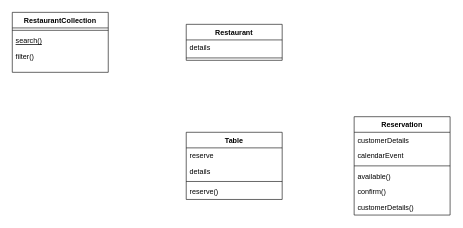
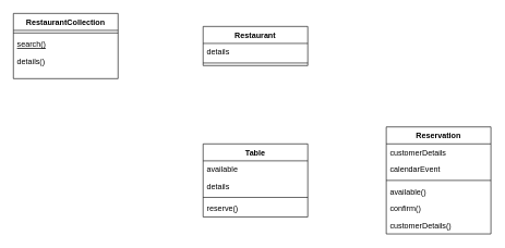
- <mxCell id="5" value="filter()" style="text;align=left;verticalAlign=top;spacingLeft=4;spacingRight=4;overflow=hidden;rotatable=0;points=[[0,0.5],[1,0.5]];portConstraint=eastwest;" parent="2" vertex="1"><mxGeometry y="60" width="160" height="26" as="geometry" /></mxCell>
+ <mxCell id="5" value="details()" style="text;align=left;verticalAlign=top;spacingLeft=4;spacingRight=4;overflow=hidden;rotatable=0;points=[[0,0.5],[1,0.5]];portConstraint=eastwest;" parent="2" vertex="1"><mxGeometry y="60" width="160" height="26" as="geometry" /></mxCell>
- <mxCell id="10" value="reserve" style="text;align=left;verticalAlign=top;spacingLeft=4;spacingRight=4;overflow=hidden;rotatable=0;points=[[0,0.5],[1,0.5]];portConstraint=eastwest;" vertex="1" parent="9"><mxGeometry y="26" width="160" height="26" as="geometry" /></mxCell>
+ <mxCell id="10" value="available" style="text;align=left;verticalAlign=top;spacingLeft=4;spacingRight=4;overflow=hidden;rotatable=0;points=[[0,0.5],[1,0.5]];portConstraint=eastwest;" vertex="1" parent="9"><mxGeometry y="26" width="160" height="26" as="geometry" /></mxCell>
